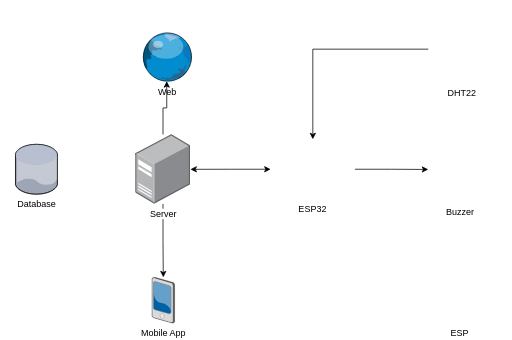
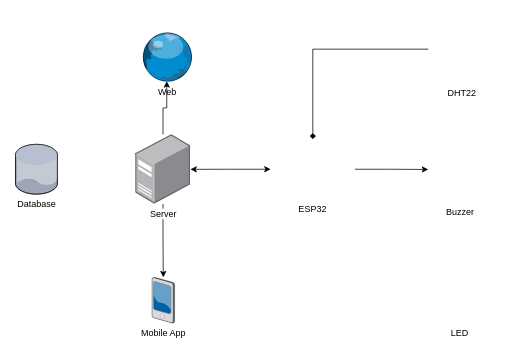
- <mxCell id="5" style="edgeStyle=orthogonalEdgeStyle;rounded=0;orthogonalLoop=1;jettySize=auto;html=1;" edge="1" parent="1" source="6" target="4"><mxGeometry relative="1" as="geometry" /></mxCell>
+ <mxCell id="5" style="edgeStyle=orthogonalEdgeStyle;rounded=0;orthogonalLoop=1;jettySize=auto;html=1;endArrow=diamond;" edge="1" parent="1" source="6" target="4"><mxGeometry relative="1" as="geometry" /></mxCell>
- <mxCell id="8" value="ESP" style="shape=image;verticalLabelPosition=bottom;labelBackgroundColor=default;verticalAlign=top;aspect=fixed;imageAspect=0;image=https://www.iklanvideotron.com/wp-content/uploads/2017/01/w.jpg;" vertex="1" parent="1"><mxGeometry x="570" y="350" width="84.2" height="80" as="geometry" /></mxCell>
+ <mxCell id="8" value="LED" style="shape=image;verticalLabelPosition=bottom;labelBackgroundColor=default;verticalAlign=top;aspect=fixed;imageAspect=0;image=https://www.iklanvideotron.com/wp-content/uploads/2017/01/w.jpg;" vertex="1" parent="1"><mxGeometry x="570" y="350" width="84.2" height="80" as="geometry" /></mxCell>
